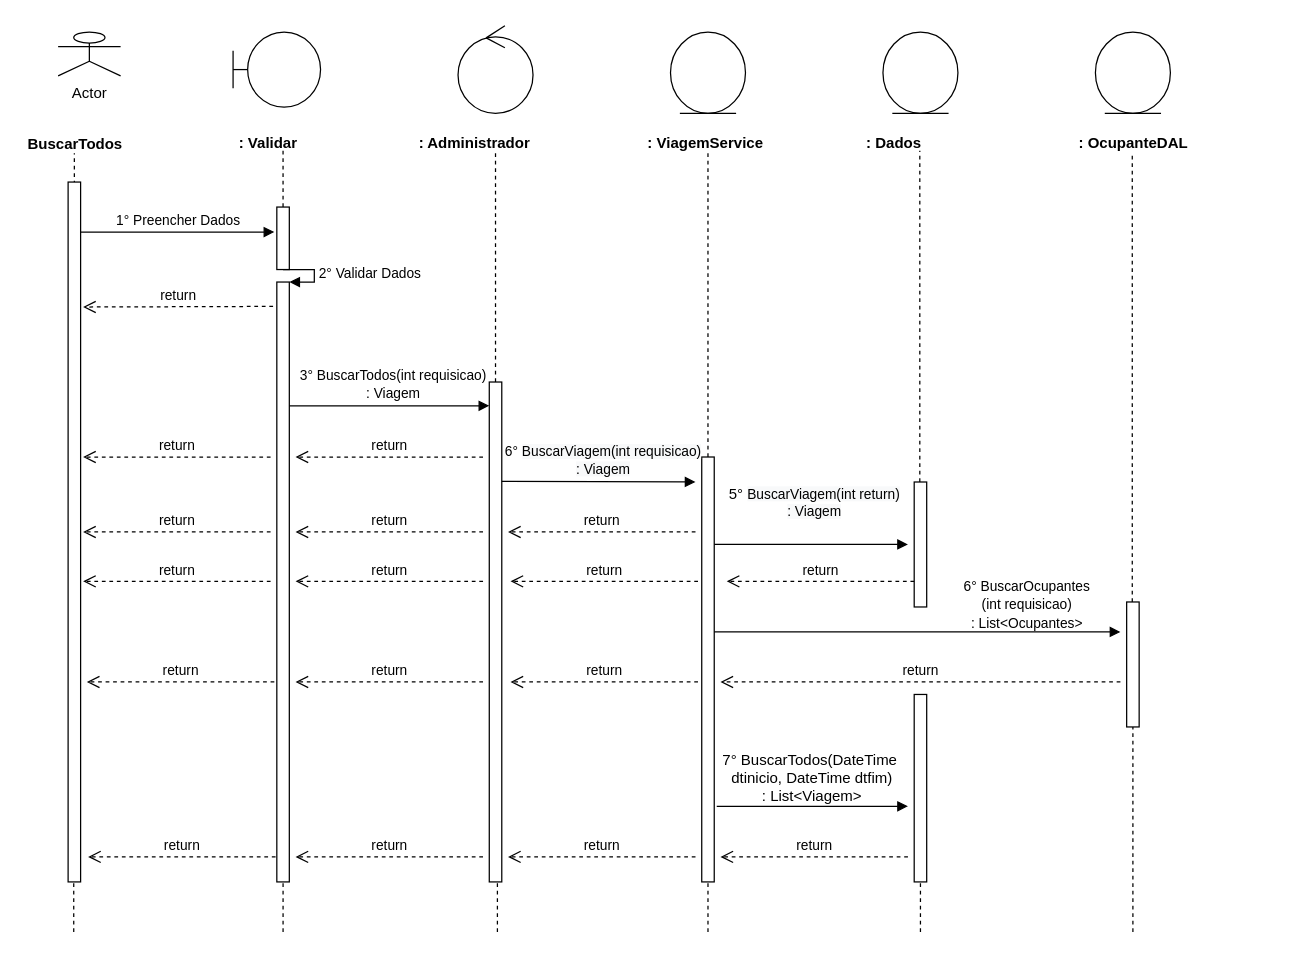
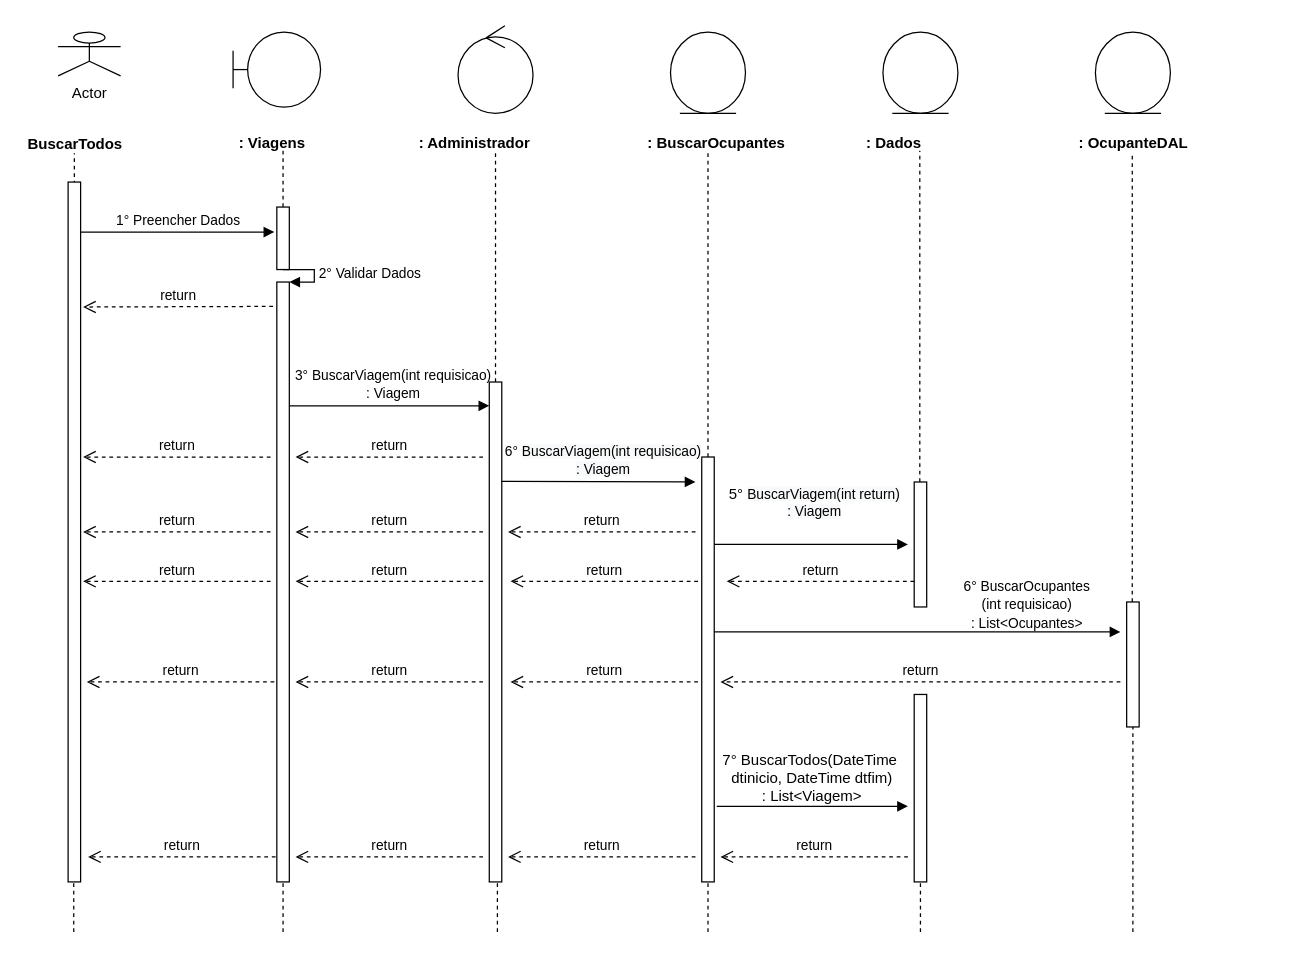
- <mxCell id="6" value="&lt;b&gt;: Validar&lt;/b&gt;" parent="1" style="text;html=1;" vertex="1"><mxGeometry as="geometry" x="189" y="100" width="150" height="30" /></mxCell>
+ <mxCell id="6" value="&lt;b&gt;: Viagens&lt;/b&gt;" parent="1" style="text;html=1;" vertex="1"><mxGeometry as="geometry" x="189" y="100" width="150" height="30" /></mxCell>
- <mxCell id="12" value="&lt;b&gt;: ViagemService&lt;/b&gt;" parent="1" style="text;html=1;" vertex="1"><mxGeometry as="geometry" x="516" y="100" width="150" height="30" /></mxCell>
+ <mxCell id="12" value="&lt;b&gt;: BuscarOcupantes&lt;/b&gt;" parent="1" style="text;html=1;" vertex="1"><mxGeometry as="geometry" x="516" y="100" width="150" height="30" /></mxCell>
- <mxCell id="24" value="&lt;div&gt;&lt;/div&gt;&lt;span style=&quot;font-size: 11px&quot;&gt;3° BuscarTodos(int requisicao)&lt;br&gt;: Viagem&lt;/span&gt;" parent="1" style="text;html=1;resizable=0;points=[];autosize=1;align=center;verticalAlign=top;spacingTop=-4;" vertex="1"><mxGeometry as="geometry" x="229" y="290" width="170" height="30" /></mxCell>
+ <mxCell id="24" value="&lt;div&gt;&lt;/div&gt;&lt;span style=&quot;font-size: 11px&quot;&gt;3° BuscarViagem(int requisicao)&lt;br&gt;: Viagem&lt;/span&gt;" parent="1" style="text;html=1;resizable=0;points=[];autosize=1;align=center;verticalAlign=top;spacingTop=-4;" vertex="1"><mxGeometry as="geometry" x="229" y="290" width="170" height="30" /></mxCell>
